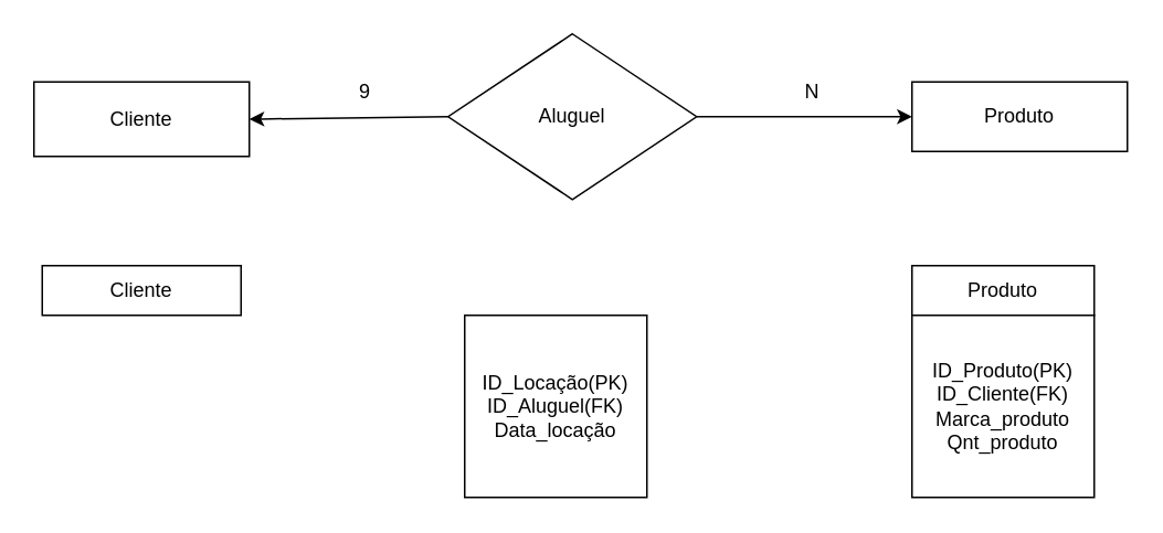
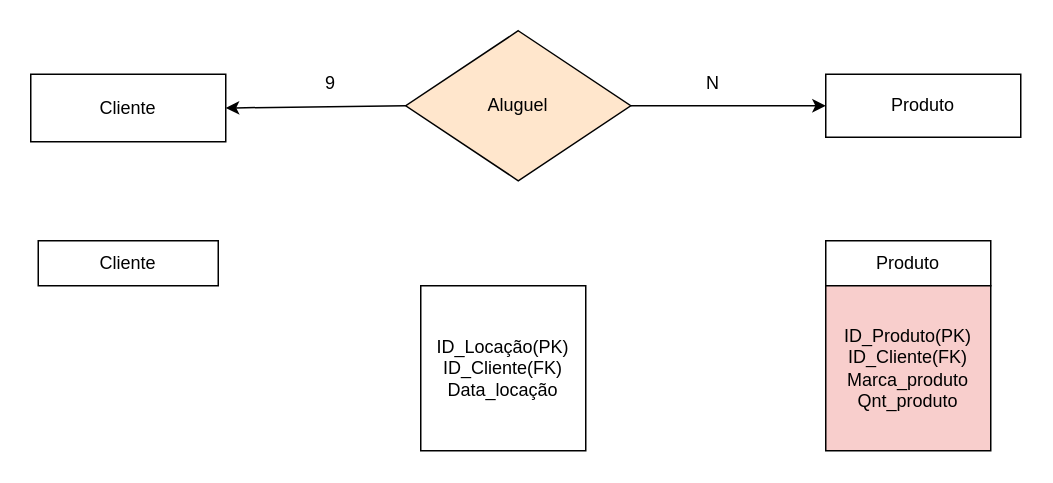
- <mxCell id="8" value="N" style="text;html=1;strokeColor=none;fillColor=none;align=center;verticalAlign=middle;whiteSpace=wrap;rounded=0;" vertex="1" parent="1"><mxGeometry x="460" y="40" width="60" height="30" as="geometry" /></mxCell>
+ <mxCell id="8" value="N" style="text;html=1;strokeColor=none;fillColor=none;align=center;verticalAlign=middle;whiteSpace=wrap;rounded=0;" vertex="1" parent="1"><mxGeometry x="445" y="40" width="60" height="30" as="geometry" /></mxCell>
- <mxCell id="2" value="Aluguel" style="rhombus;whiteSpace=wrap;html=1;" vertex="1" parent="1"><mxGeometry x="270" y="20" width="150" height="100" as="geometry" /></mxCell>
+ <mxCell id="2" value="Aluguel" style="rhombus;whiteSpace=wrap;html=1;fillColor=#ffe6cc;" vertex="1" parent="1"><mxGeometry x="270" y="20" width="150" height="100" as="geometry" /></mxCell>
- <mxCell id="10" value="ID_Locação(PK)&lt;br&gt;ID_Aluguel(FK)&lt;br&gt;Data_locação" style="whiteSpace=wrap;html=1;aspect=fixed;" vertex="1" parent="1"><mxGeometry x="280" y="190" width="110" height="110" as="geometry" /></mxCell>
+ <mxCell id="10" value="ID_Locação(PK)&lt;br&gt;ID_Cliente(FK)&lt;br&gt;Data_locação" style="whiteSpace=wrap;html=1;aspect=fixed;" vertex="1" parent="1"><mxGeometry x="280" y="190" width="110" height="110" as="geometry" /></mxCell>
- <mxCell id="12" value="ID_Produto(PK)&lt;br&gt;ID_Cliente(FK)&lt;br&gt;Marca_produto&lt;br&gt;Qnt_produto" style="whiteSpace=wrap;html=1;aspect=fixed;" vertex="1" parent="1"><mxGeometry x="550" y="190" width="110" height="110" as="geometry" /></mxCell>
+ <mxCell id="12" value="ID_Produto(PK)&lt;br&gt;ID_Cliente(FK)&lt;br&gt;Marca_produto&lt;br&gt;Qnt_produto" style="whiteSpace=wrap;html=1;aspect=fixed;fillColor=#f8cecc;" vertex="1" parent="1"><mxGeometry x="550" y="190" width="110" height="110" as="geometry" /></mxCell>
